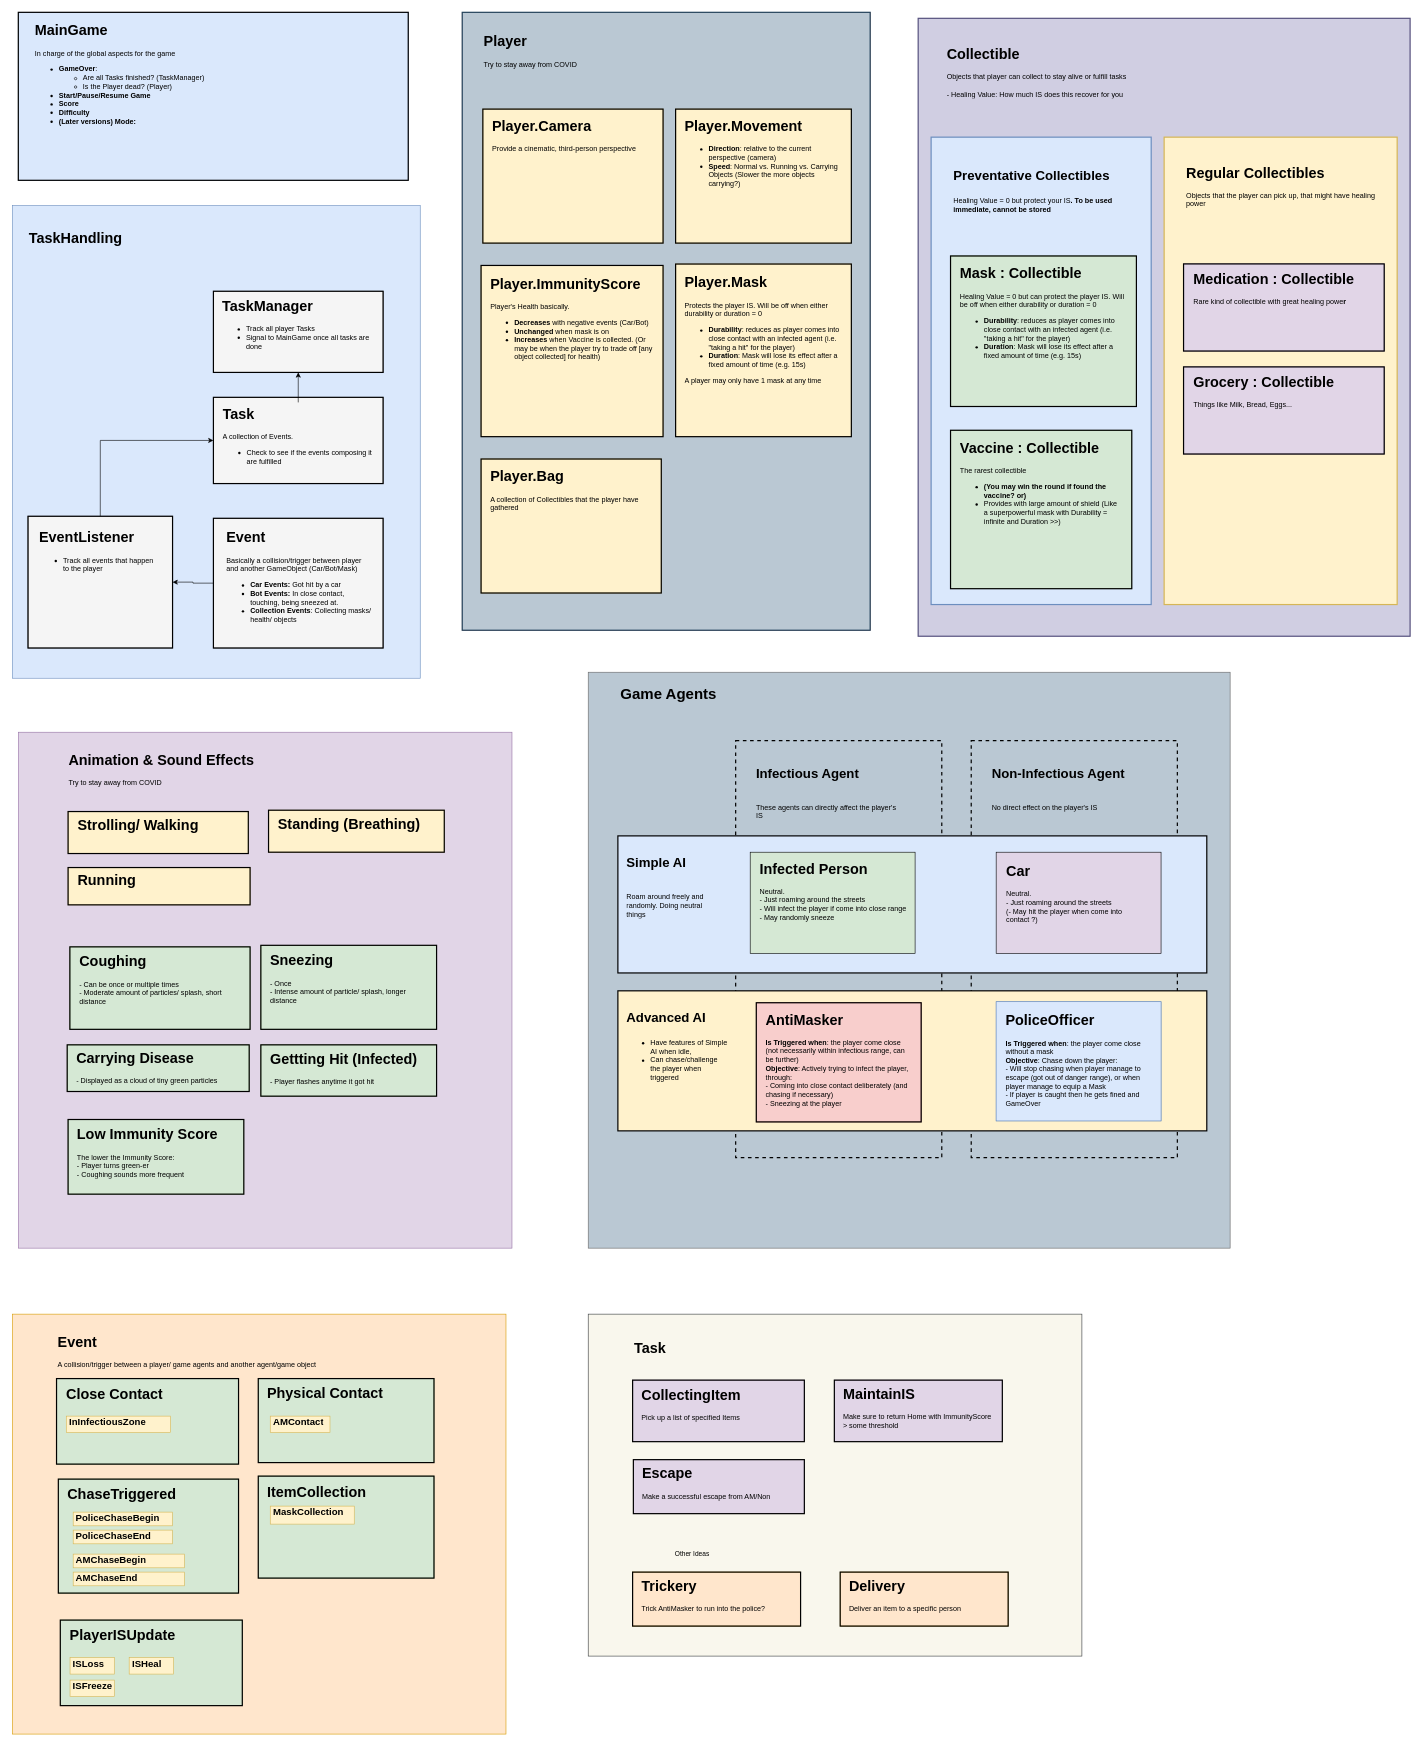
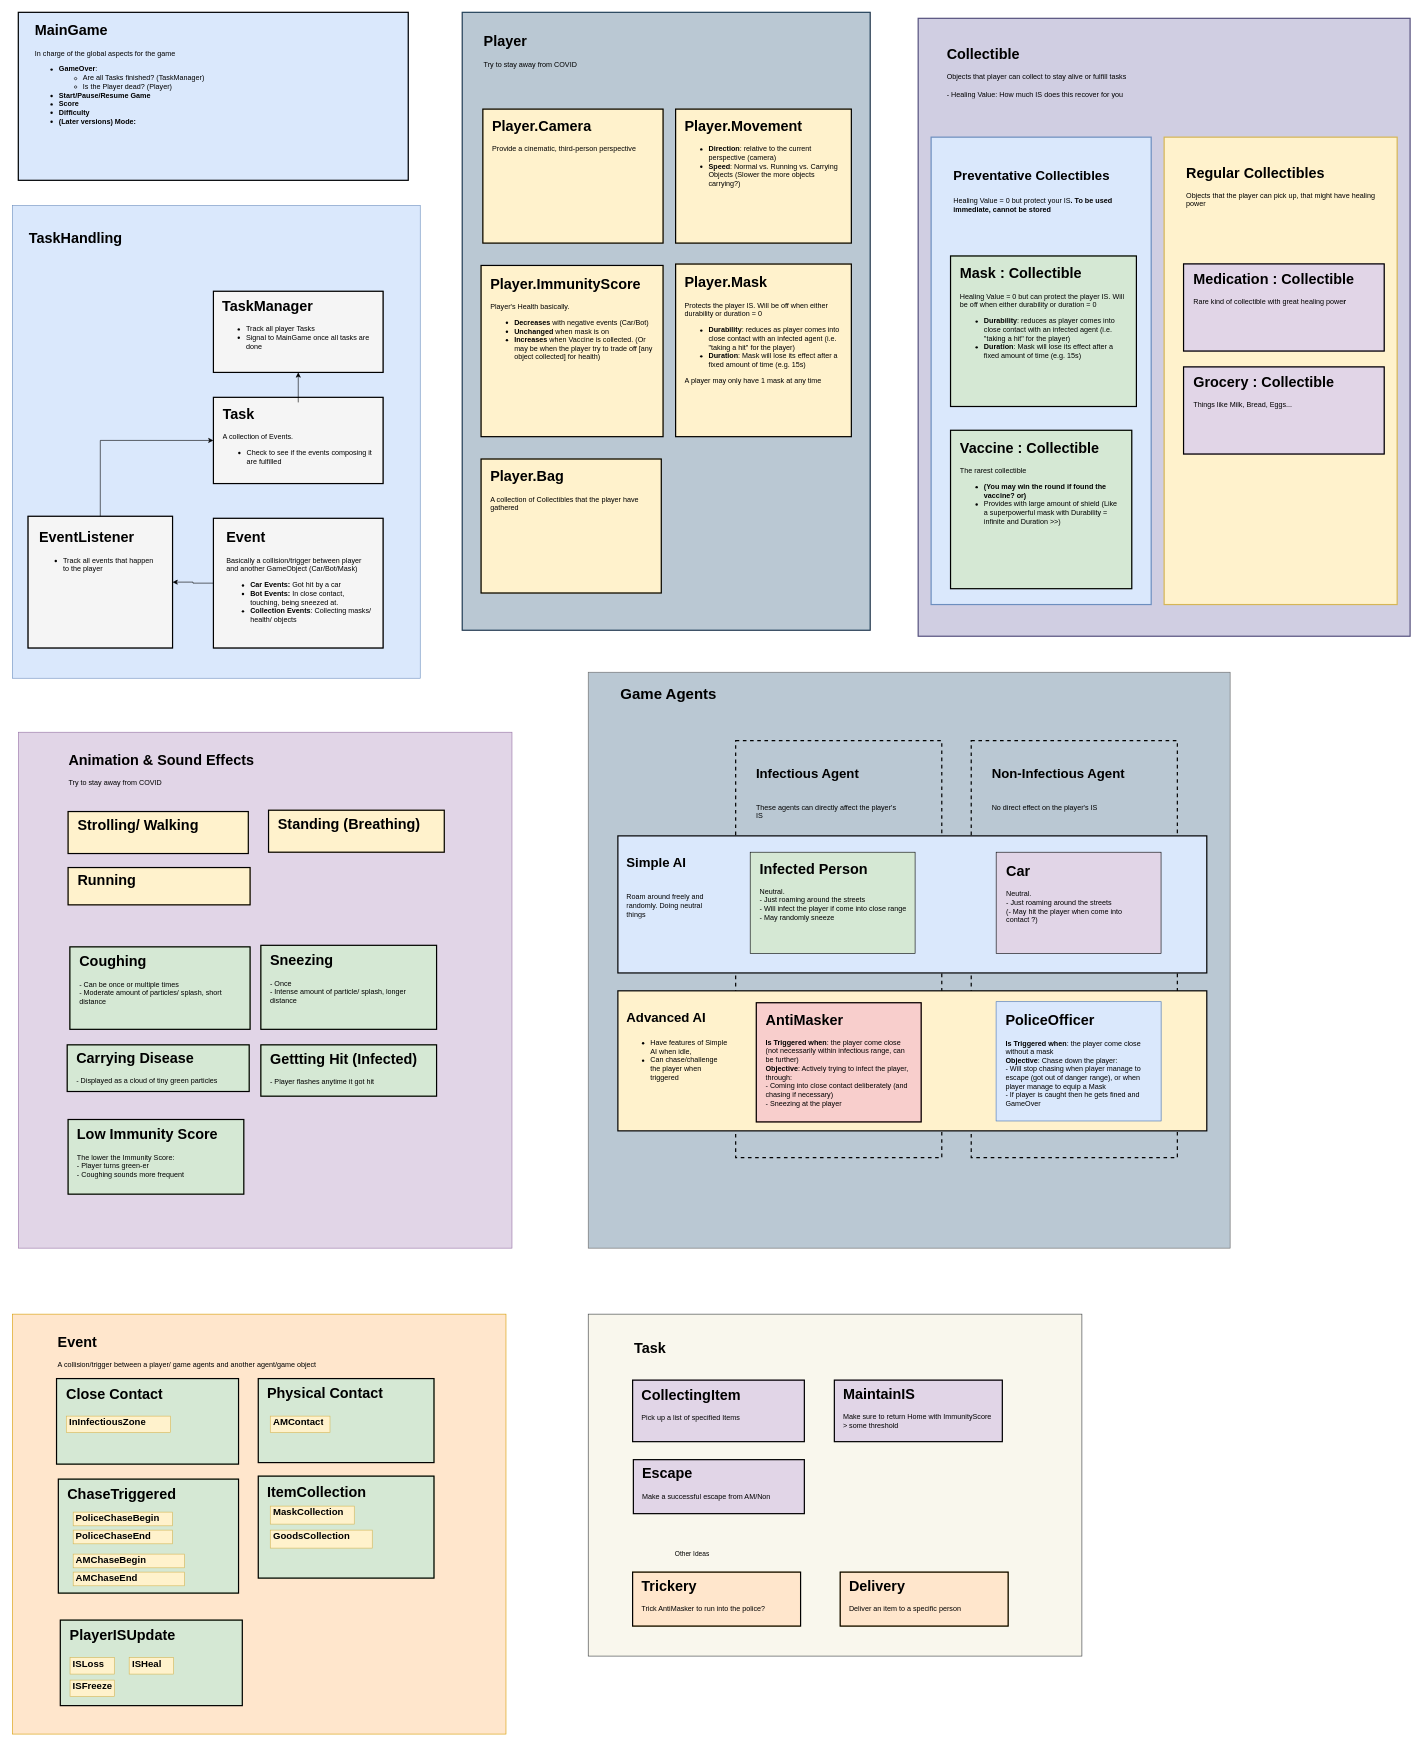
+ <mxCell id="143" value="&lt;h1 style=&quot;font-size: 16px&quot;&gt;GoodsCollection&lt;br&gt;&lt;/h1&gt;&lt;div&gt;&lt;br&gt;&lt;/div&gt;&lt;div&gt;&lt;br&gt;&lt;/div&gt;&lt;div&gt;&lt;br&gt;&lt;/div&gt;&lt;div&gt;&lt;br&gt;&lt;/div&gt;&lt;div&gt;&lt;br&gt;&lt;/div&gt;&lt;p&gt;&lt;br&gt;&lt;/p&gt;" style="text;html=1;spacing=5;spacingTop=-20;whiteSpace=wrap;overflow=hidden;rounded=0;fillColor=#fff2cc;strokeColor=#d6b656;" parent="139" vertex="1"><mxGeometry x="20" y="90" width="170" height="30" as="geometry" /></mxCell>
